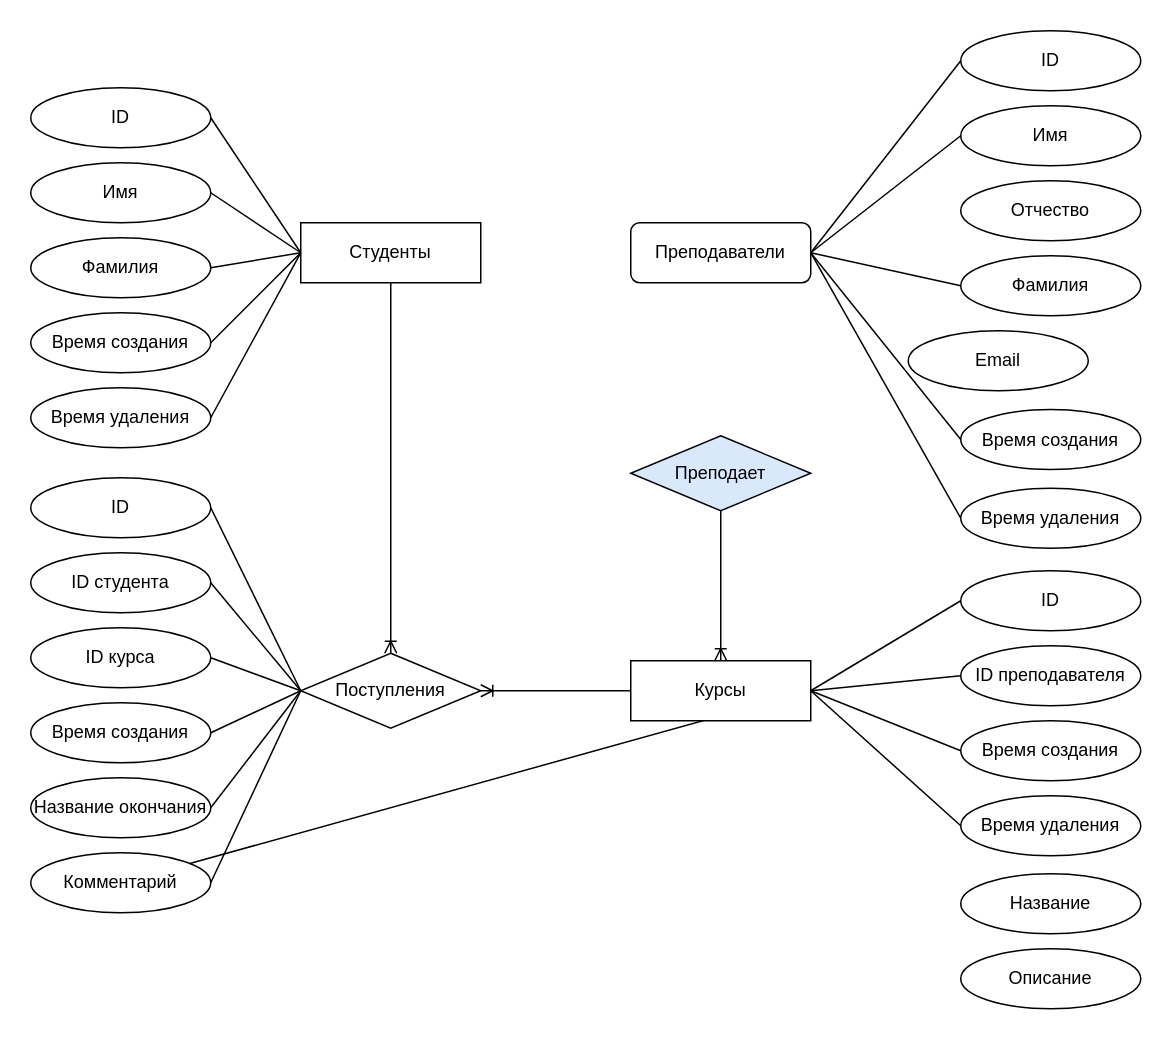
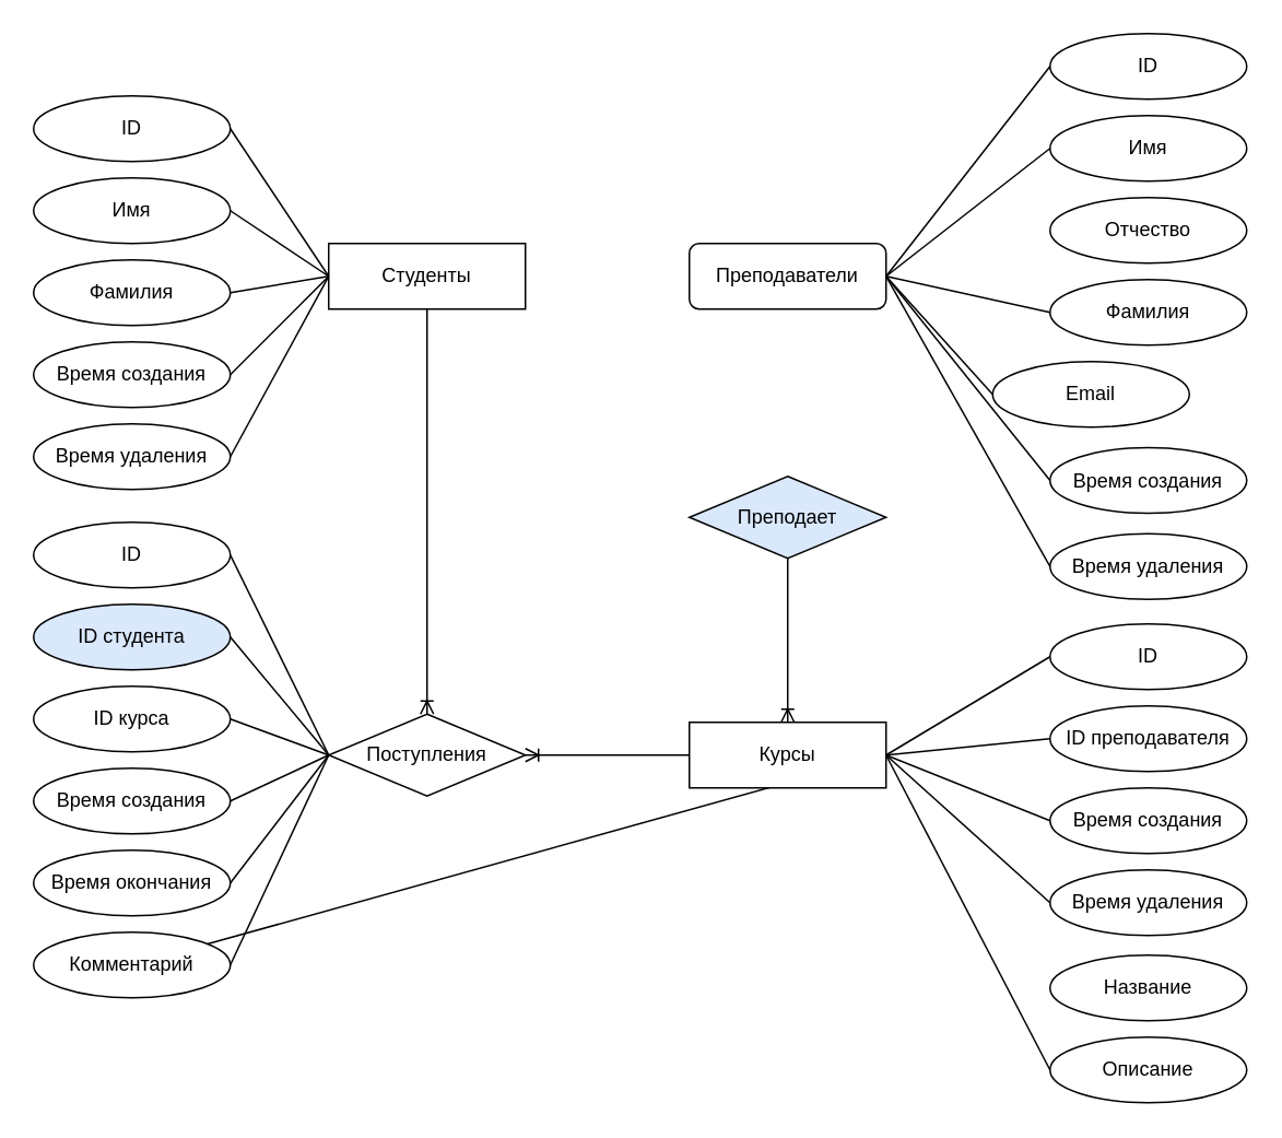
+ <mxCell id="26" value="" style="endArrow=none;html=1;rounded=0;exitX=1;exitY=0.5;exitDx=0;exitDy=0;entryX=0;entryY=0.5;entryDx=0;entryDy=0;" edge="1" parent="1" source="19" target="24"><mxGeometry width="50" height="50" relative="1" as="geometry"><mxPoint x="630" y="208" as="sourcePoint" /><mxPoint x="680" y="158" as="targetPoint" /></mxGeometry></mxCell>
- <mxCell id="37" value="ID студента" style="ellipse;whiteSpace=wrap;html=1;" vertex="1" parent="1"><mxGeometry x="20" y="368" width="120" height="40" as="geometry" /></mxCell>
+ <mxCell id="37" value="ID студента" style="ellipse;whiteSpace=wrap;html=1;fillColor=#dae8fc;" vertex="1" parent="1"><mxGeometry x="20" y="368" width="120" height="40" as="geometry" /></mxCell>
- <mxCell id="14" value="Название окончания" style="ellipse;whiteSpace=wrap;html=1;" vertex="1" parent="1"><mxGeometry x="20" y="518" width="120" height="40" as="geometry" /></mxCell>
+ <mxCell id="14" value="Время окончания" style="ellipse;whiteSpace=wrap;html=1;" vertex="1" parent="1"><mxGeometry x="20" y="518" width="120" height="40" as="geometry" /></mxCell>
+ <mxCell id="56" value="" style="endArrow=none;html=1;rounded=0;entryX=0;entryY=0.5;entryDx=0;entryDy=0;exitX=1;exitY=0.5;exitDx=0;exitDy=0;" edge="1" parent="1" source="50" target="55"><mxGeometry relative="1" as="geometry"><mxPoint x="580" y="423" as="sourcePoint" /><mxPoint x="640" y="650" as="targetPoint" /></mxGeometry></mxCell>
